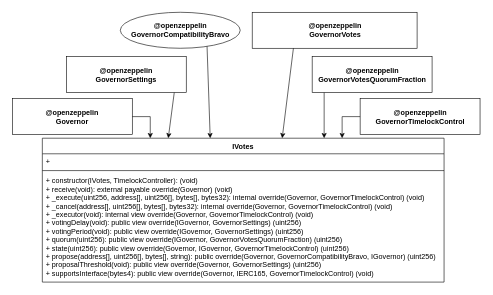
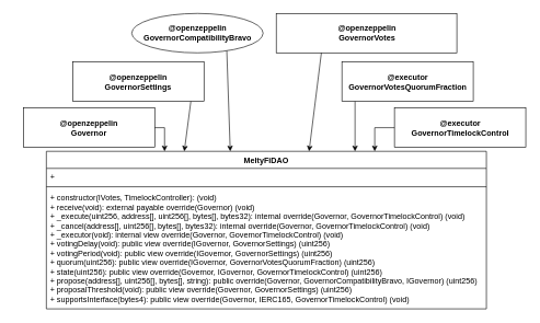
- <mxCell id="11" value="&lt;b style=&quot;border-color: var(--border-color);&quot;&gt;@openzeppelin&lt;br style=&quot;border-color: var(--border-color);&quot;&gt;&lt;b style=&quot;border-color: var(--border-color);&quot;&gt;GovernorVotesQuorumFraction&lt;/b&gt;&lt;br&gt;&lt;/b&gt;" style="html=1;fillColor=none;" parent="1" vertex="1"><mxGeometry x="520" y="94" width="200" height="60" as="geometry" /></mxCell>
+ <mxCell id="11" value="&lt;b style=&quot;border-color: var(--border-color);&quot;&gt;@executor&lt;br style=&quot;border-color: var(--border-color);&quot;&gt;&lt;b style=&quot;border-color: var(--border-color);&quot;&gt;GovernorVotesQuorumFraction&lt;/b&gt;&lt;br&gt;&lt;/b&gt;" style="html=1;fillColor=none;" parent="1" vertex="1"><mxGeometry x="520" y="94" width="200" height="60" as="geometry" /></mxCell>
- <mxCell id="8" value="&lt;b style=&quot;border-color: var(--border-color);&quot;&gt;@openzeppelin&lt;br style=&quot;border-color: var(--border-color);&quot;&gt;Governor&lt;br&gt;&lt;/b&gt;" style="rounded=0;whiteSpace=wrap;html=1;fillColor=none;" parent="1" vertex="1"><mxGeometry x="20" y="164" width="200" height="60" as="geometry" /></mxCell>
+ <mxCell id="8" value="&lt;b style=&quot;border-color: var(--border-color);&quot;&gt;@openzeppelin&lt;br style=&quot;border-color: var(--border-color);&quot;&gt;Governor&lt;br&gt;&lt;/b&gt;" style="rounded=0;whiteSpace=wrap;html=1;fillColor=none;" parent="1" vertex="1"><mxGeometry x="35" y="164" width="200" height="60" as="geometry" /></mxCell>
- <mxCell id="6" value="&lt;b style=&quot;border-color: var(--border-color);&quot;&gt;@openzeppelin&lt;br style=&quot;border-color: var(--border-color);&quot;&gt;GovernorTimelockControl&lt;/b&gt;" style="html=1;fillColor=none;" parent="1" vertex="1"><mxGeometry x="600" y="164" width="200" height="60" as="geometry" /></mxCell>
+ <mxCell id="6" value="&lt;b style=&quot;border-color: var(--border-color);&quot;&gt;@executor&lt;br style=&quot;border-color: var(--border-color);&quot;&gt;GovernorTimelockControl&lt;/b&gt;" style="html=1;fillColor=none;" parent="1" vertex="1"><mxGeometry x="600" y="164" width="200" height="60" as="geometry" /></mxCell>
- <mxCell id="2" value="IVotes" style="swimlane;fontStyle=1;align=center;verticalAlign=top;childLayout=stackLayout;horizontal=1;startSize=26;horizontalStack=0;resizeParent=1;resizeParentMax=0;resizeLast=0;collapsible=1;marginBottom=0;" parent="1" vertex="1"><mxGeometry x="70" y="230" width="670" height="240" as="geometry"><mxRectangle x="159" y="139" width="110" height="30" as="alternateBounds" /></mxGeometry></mxCell>
+ <mxCell id="2" value="MeltyFiDAO" style="swimlane;fontStyle=1;align=center;verticalAlign=top;childLayout=stackLayout;horizontal=1;startSize=26;horizontalStack=0;resizeParent=1;resizeParentMax=0;resizeLast=0;collapsible=1;marginBottom=0;" parent="1" vertex="1"><mxGeometry x="70" y="230" width="670" height="240" as="geometry"><mxRectangle x="159" y="139" width="110" height="30" as="alternateBounds" /></mxGeometry></mxCell>
